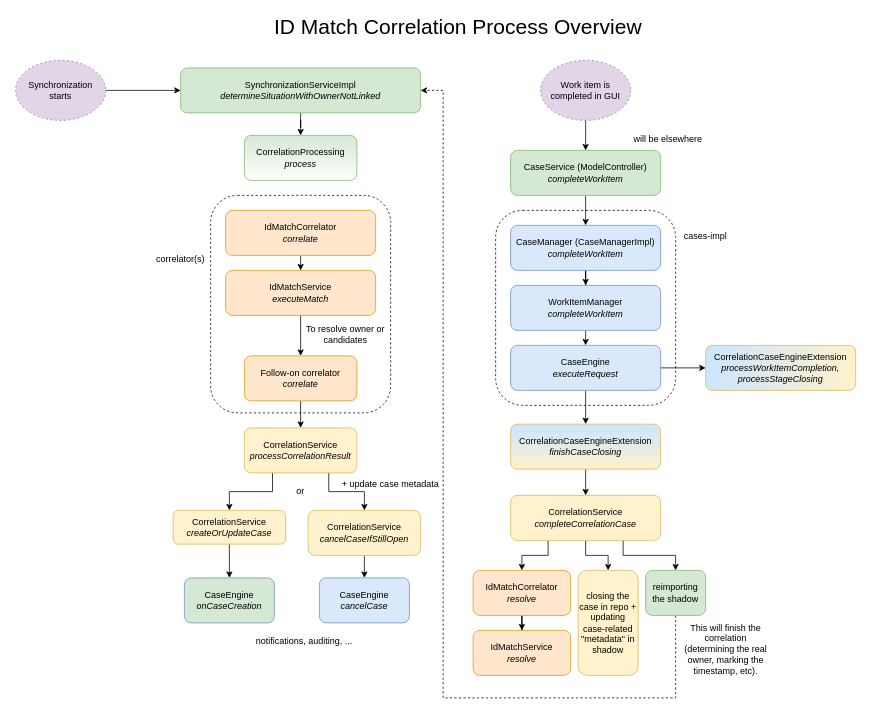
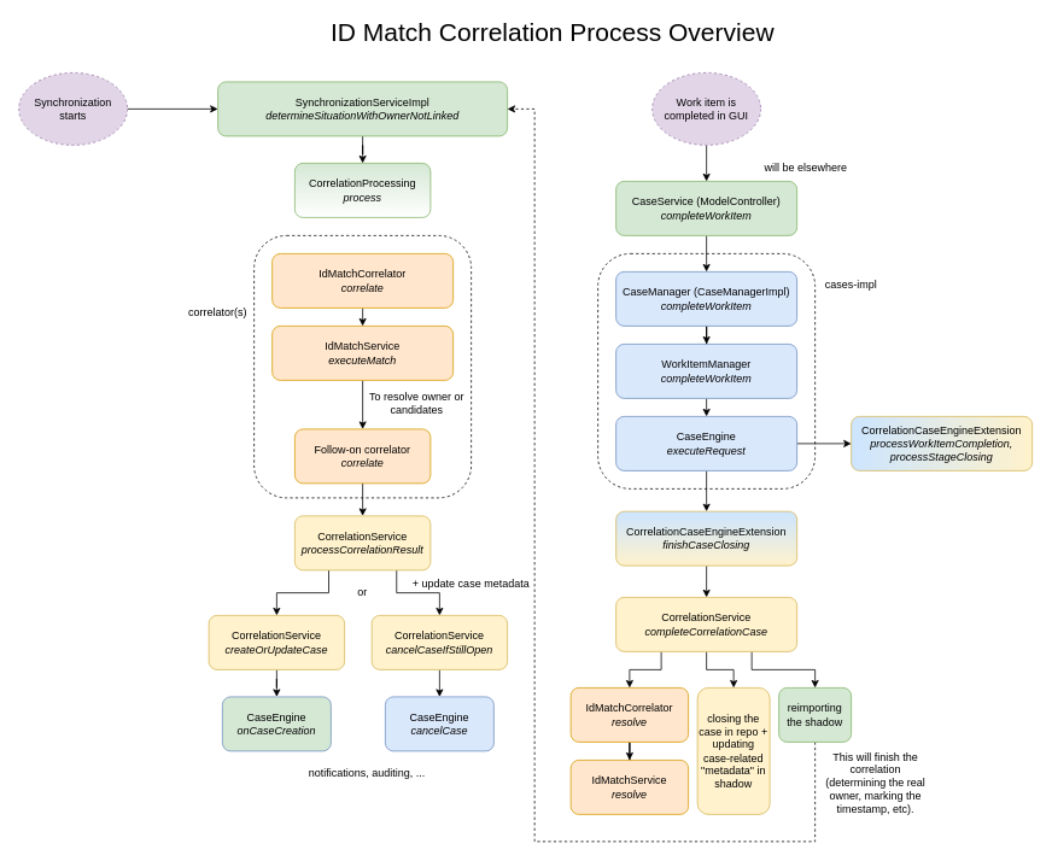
- <mxCell id="47" value="CorrelationService&lt;br&gt;&lt;i&gt;createOrUpdateCase&lt;/i&gt;" style="rounded=1;whiteSpace=wrap;html=1;fillColor=#fff2cc;strokeColor=#d6b656;" parent="1" vertex="1"><mxGeometry x="230" y="680" width="150" height="45" as="geometry" /></mxCell>
+ <mxCell id="47" value="CorrelationService&lt;br&gt;&lt;i&gt;createOrUpdateCase&lt;/i&gt;" style="rounded=1;whiteSpace=wrap;html=1;fillColor=#fff2cc;strokeColor=#d6b656;" parent="1" vertex="1"><mxGeometry x="230" y="680" width="150" height="60" as="geometry" /></mxCell>
